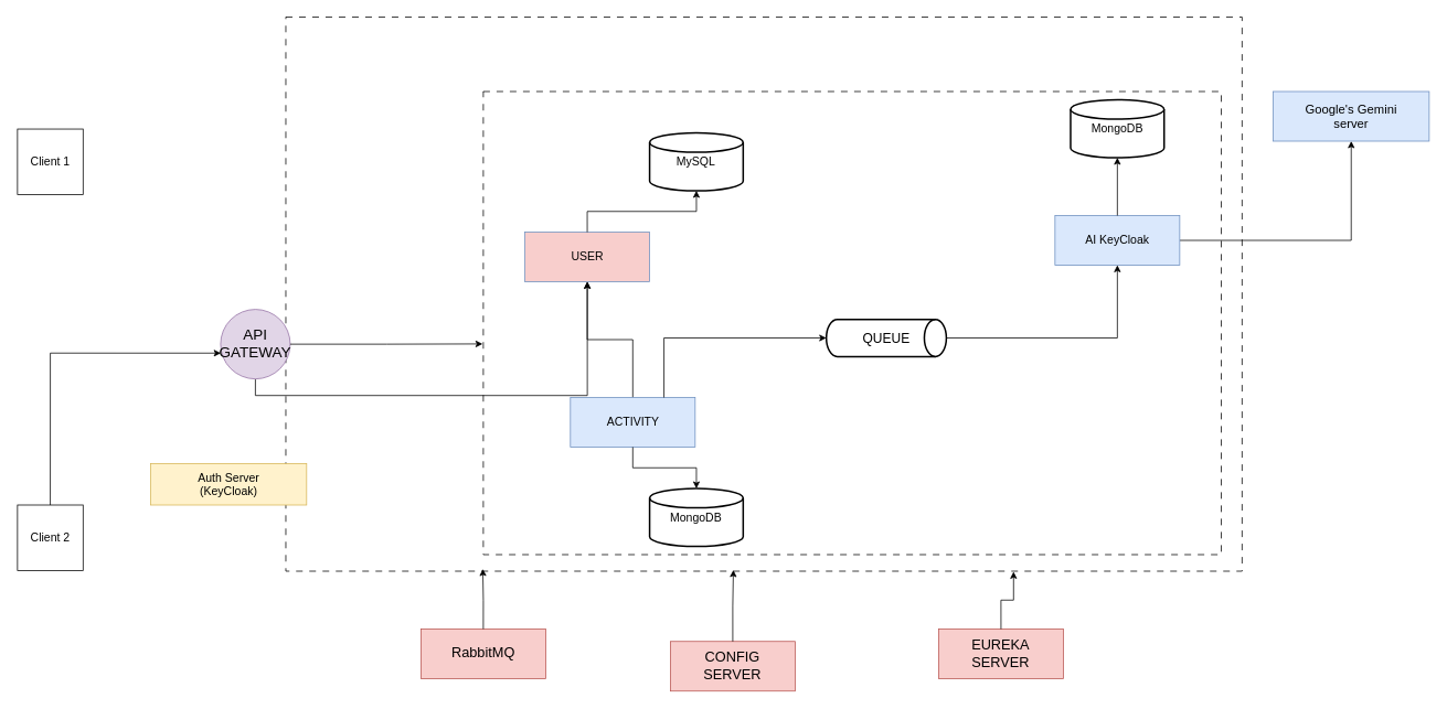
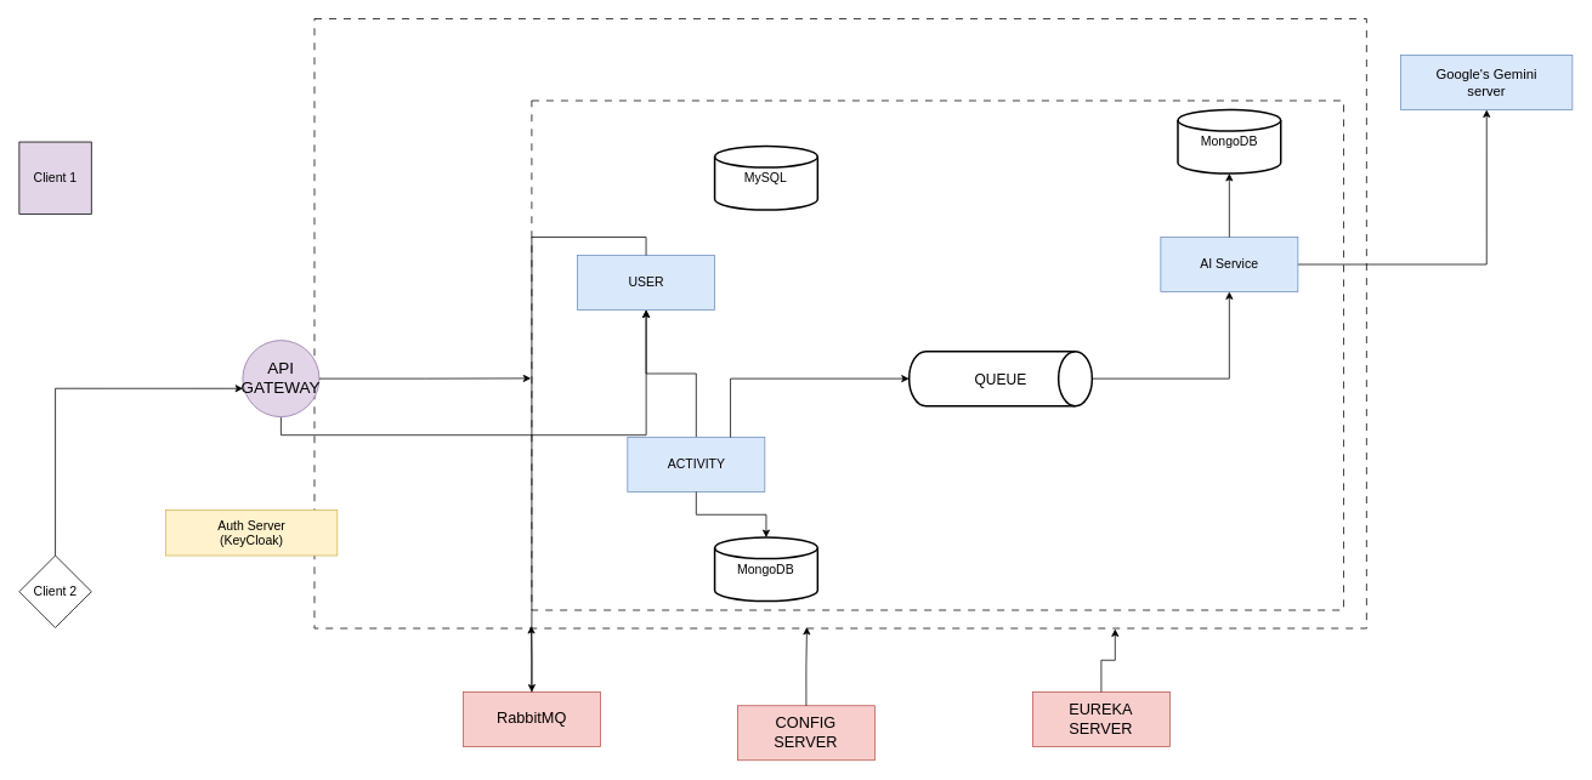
- <mxCell id="23" value="&lt;font style=&quot;font-size: 15px;&quot;&gt;Google's Gemini&lt;/font&gt;&lt;div&gt;&lt;font style=&quot;font-size: 15px;&quot;&gt;server&lt;/font&gt;&lt;/div&gt;" style="rounded=0;whiteSpace=wrap;html=1;fillColor=#dae8fc;strokeColor=#6c8ebf;" vertex="1" parent="1"><mxGeometry x="1537.654" y="110" width="188.346" height="60" as="geometry" /></mxCell>
+ <mxCell id="23" value="&lt;font style=&quot;font-size: 15px;&quot;&gt;Google's Gemini&lt;/font&gt;&lt;div&gt;&lt;font style=&quot;font-size: 15px;&quot;&gt;server&lt;/font&gt;&lt;/div&gt;" style="rounded=0;whiteSpace=wrap;html=1;fillColor=#dae8fc;strokeColor=#6c8ebf;" vertex="1" parent="1"><mxGeometry x="1537.654" y="60" width="188.346" height="60" as="geometry" /></mxCell>
- <mxCell id="3" value="&lt;font style=&quot;font-size: 14px;&quot;&gt;Client 1&lt;/font&gt;" style="whiteSpace=wrap;html=1;aspect=fixed;" vertex="1" parent="1"><mxGeometry x="20.656" y="155.39" width="79.223" height="79.223" as="geometry" /></mxCell>
+ <mxCell id="3" value="&lt;font style=&quot;font-size: 14px;&quot;&gt;Client 1&lt;/font&gt;" style="whiteSpace=wrap;html=1;aspect=fixed;fillColor=#e1d5e7;" vertex="1" parent="1"><mxGeometry x="20.656" y="155.39" width="79.223" height="79.223" as="geometry" /></mxCell>
- <mxCell id="13" style="edgeStyle=orthogonalEdgeStyle;rounded=0;orthogonalLoop=1;jettySize=auto;html=1;exitX=0.5;exitY=0;exitDx=0;exitDy=0;entryX=0.5;entryY=1;entryDx=0;entryDy=0;entryPerimeter=0;" edge="1" parent="1" source="9" target="12"><mxGeometry relative="1" as="geometry" /></mxCell>
+ <mxCell id="13" style="edgeStyle=orthogonalEdgeStyle;rounded=0;orthogonalLoop=1;jettySize=auto;html=1;exitX=0.5;exitY=0;exitDx=0;exitDy=0;" edge="1" parent="1" source="9" target="26"><mxGeometry relative="1" as="geometry" /></mxCell>
- <mxCell id="20" value="&lt;font style=&quot;font-size: 14px;&quot;&gt;AI KeyCloak&lt;/font&gt;" style="rounded=0;whiteSpace=wrap;html=1;fillColor=#dae8fc;strokeColor=#6c8ebf;" vertex="1" parent="1"><mxGeometry x="1273.97" y="260" width="150.677" height="60" as="geometry" /></mxCell>
+ <mxCell id="20" value="&lt;font style=&quot;font-size: 14px;&quot;&gt;AI Service&lt;/font&gt;" style="rounded=0;whiteSpace=wrap;html=1;fillColor=#dae8fc;strokeColor=#6c8ebf;" vertex="1" parent="1"><mxGeometry x="1273.97" y="260" width="150.677" height="60" as="geometry" /></mxCell>
- <mxCell id="9" value="&lt;font style=&quot;font-size: 14px;&quot;&gt;USER&lt;/font&gt;" style="rounded=0;whiteSpace=wrap;html=1;fillColor=#f8cecc;strokeColor=#6c8ebf;" vertex="1" parent="1"><mxGeometry x="633.594" y="280" width="150.677" height="60" as="geometry" /></mxCell>
+ <mxCell id="9" value="&lt;font style=&quot;font-size: 14px;&quot;&gt;USER&lt;/font&gt;" style="rounded=0;whiteSpace=wrap;html=1;fillColor=#dae8fc;strokeColor=#6c8ebf;" vertex="1" parent="1"><mxGeometry x="633.594" y="280" width="150.677" height="60" as="geometry" /></mxCell>
- <mxCell id="17" value="&lt;font style=&quot;font-size: 16px;&quot;&gt;QUEUE&lt;/font&gt;" style="strokeWidth=2;html=1;shape=mxgraph.flowchart.direct_data;whiteSpace=wrap;" vertex="1" parent="1"><mxGeometry x="997.729" y="385.5" width="145" height="45" as="geometry" /></mxCell>
+ <mxCell id="17" value="&lt;font style=&quot;font-size: 16px;&quot;&gt;QUEUE&lt;/font&gt;" style="strokeWidth=2;html=1;shape=mxgraph.flowchart.direct_data;whiteSpace=wrap;" vertex="1" parent="1"><mxGeometry x="997.729" y="385.5" width="200.902" height="60" as="geometry" /></mxCell>
- <mxCell id="4" value="&lt;font style=&quot;font-size: 14px;&quot;&gt;Client 2&lt;/font&gt;" style="whiteSpace=wrap;html=1;aspect=fixed;" vertex="1" parent="1"><mxGeometry x="20.656" y="610" width="79.223" height="79.223" as="geometry" /></mxCell>
+ <mxCell id="4" value="&lt;font style=&quot;font-size: 14px;&quot;&gt;Client 2&lt;/font&gt;" style="rhombus;whiteSpace=wrap;html=1;aspect=fixed;" vertex="1" parent="1"><mxGeometry x="20.656" y="610" width="79.223" height="79.223" as="geometry" /></mxCell>
